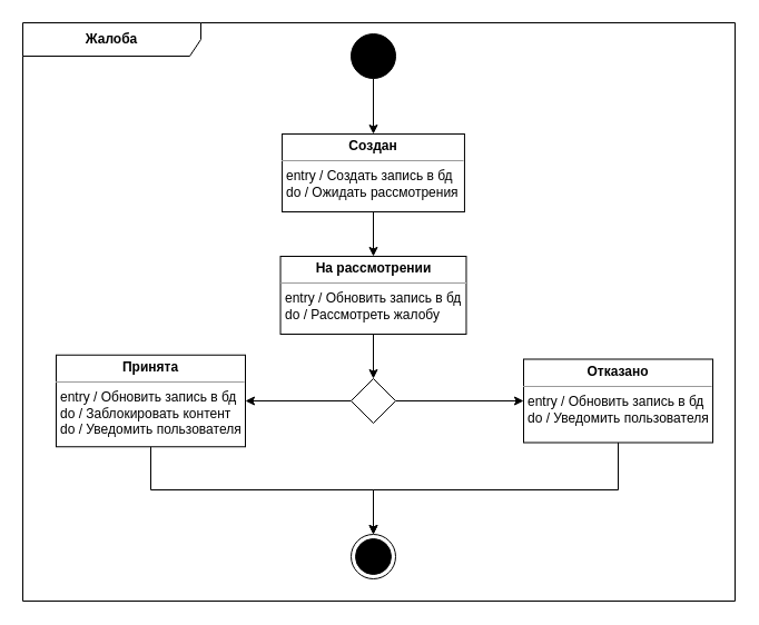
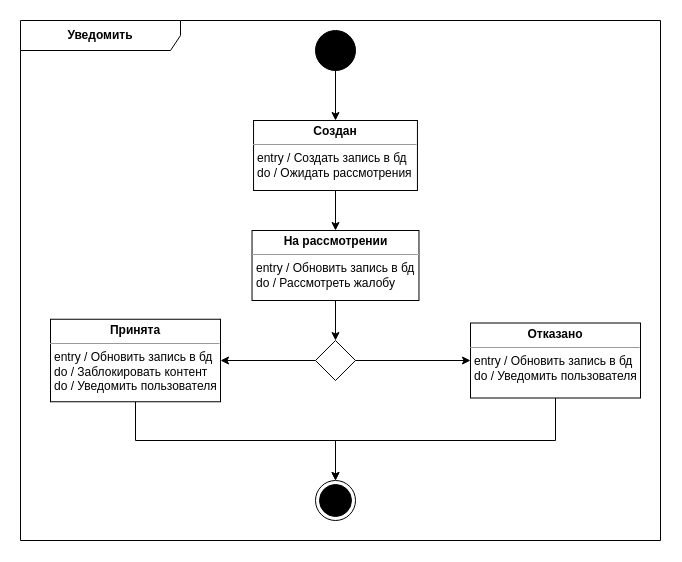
- <mxCell id="16" value="&lt;b&gt;Жалоба&lt;/b&gt;" style="shape=umlFrame;whiteSpace=wrap;html=1;pointerEvents=0;recursiveResize=0;container=1;collapsible=0;width=160;" vertex="1" parent="1"><mxGeometry x="20" y="20" width="640" height="520" as="geometry" /></mxCell>
+ <mxCell id="16" value="&lt;b&gt;Уведомить&lt;/b&gt;" style="shape=umlFrame;whiteSpace=wrap;html=1;pointerEvents=0;recursiveResize=0;container=1;collapsible=0;width=160;" vertex="1" parent="1"><mxGeometry x="20" y="20" width="640" height="520" as="geometry" /></mxCell>
